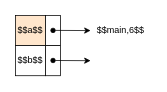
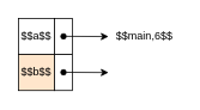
- <mxCell id="2" value="$$a$$" style="rounded=0;whiteSpace=wrap;html=1;fillColor=#ffe6cc;" vertex="1" parent="1"><mxGeometry x="20" y="20" width="40" height="40" as="geometry" /></mxCell>
+ <mxCell id="2" value="$$a$$" style="rounded=0;whiteSpace=wrap;html=1;fillColor=#FFFFFF;" vertex="1" parent="1"><mxGeometry x="20" y="20" width="40" height="40" as="geometry" /></mxCell>
- <mxCell id="3" value="$$b$$" style="rounded=0;whiteSpace=wrap;html=1;fillColor=#FFFFFF;" vertex="1" parent="1"><mxGeometry x="20" y="60" width="40" height="40" as="geometry" /></mxCell>
+ <mxCell id="3" value="$$b$$" style="rounded=0;whiteSpace=wrap;html=1;fillColor=#ffe6cc;" vertex="1" parent="1"><mxGeometry x="20" y="60" width="40" height="40" as="geometry" /></mxCell>
